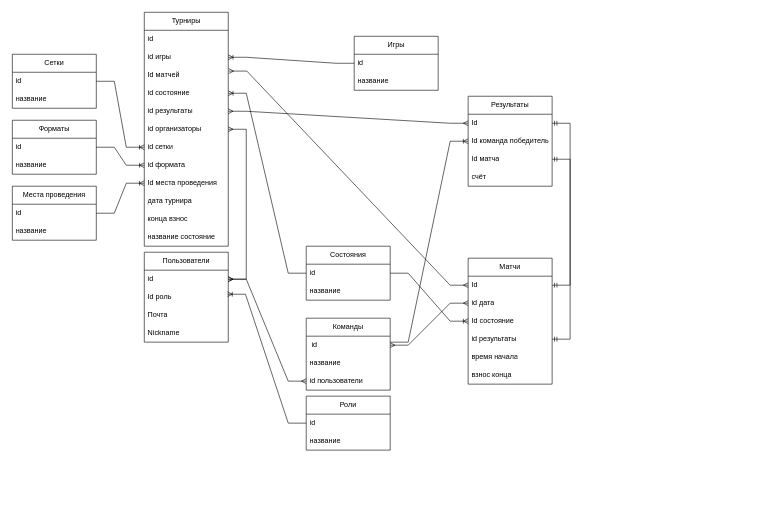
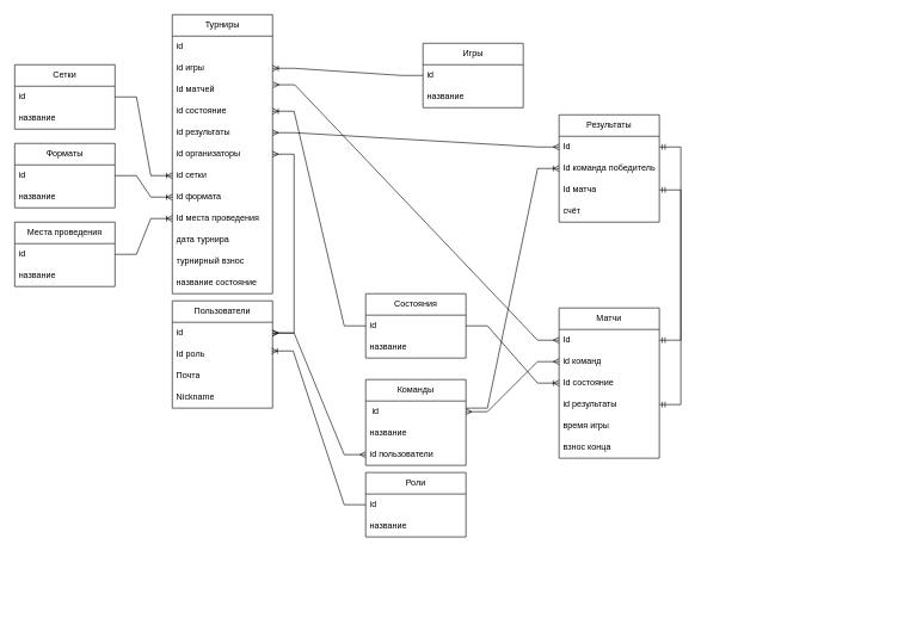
- <mxCell id="38" value="конца взнос" style="text;strokeColor=none;fillColor=none;align=left;verticalAlign=middle;spacingLeft=4;spacingRight=4;overflow=hidden;points=[[0,0.5],[1,0.5]];portConstraint=eastwest;rotatable=0;whiteSpace=wrap;html=1;" vertex="1" parent="27"><mxGeometry y="330" width="140" height="30" as="geometry" /></mxCell>
+ <mxCell id="38" value="турнирный взнос" style="text;strokeColor=none;fillColor=none;align=left;verticalAlign=middle;spacingLeft=4;spacingRight=4;overflow=hidden;points=[[0,0.5],[1,0.5]];portConstraint=eastwest;rotatable=0;whiteSpace=wrap;html=1;" vertex="1" parent="27"><mxGeometry y="330" width="140" height="30" as="geometry" /></mxCell>
- <mxCell id="17" value="id дата" style="text;strokeColor=none;fillColor=none;align=left;verticalAlign=middle;spacingLeft=4;spacingRight=4;overflow=hidden;points=[[0,0.5],[1,0.5]];portConstraint=eastwest;rotatable=0;whiteSpace=wrap;html=1;" parent="15" vertex="1"><mxGeometry y="60" width="140" height="30" as="geometry" /></mxCell>
+ <mxCell id="17" value="id команд" style="text;strokeColor=none;fillColor=none;align=left;verticalAlign=middle;spacingLeft=4;spacingRight=4;overflow=hidden;points=[[0,0.5],[1,0.5]];portConstraint=eastwest;rotatable=0;whiteSpace=wrap;html=1;" parent="15" vertex="1"><mxGeometry y="60" width="140" height="30" as="geometry" /></mxCell>
- <mxCell id="20" value="время начала" style="text;strokeColor=none;fillColor=none;align=left;verticalAlign=middle;spacingLeft=4;spacingRight=4;overflow=hidden;points=[[0,0.5],[1,0.5]];portConstraint=eastwest;rotatable=0;whiteSpace=wrap;html=1;" parent="15" vertex="1"><mxGeometry y="150" width="140" height="30" as="geometry" /></mxCell>
+ <mxCell id="20" value="время игры" style="text;strokeColor=none;fillColor=none;align=left;verticalAlign=middle;spacingLeft=4;spacingRight=4;overflow=hidden;points=[[0,0.5],[1,0.5]];portConstraint=eastwest;rotatable=0;whiteSpace=wrap;html=1;" parent="15" vertex="1"><mxGeometry y="150" width="140" height="30" as="geometry" /></mxCell>
